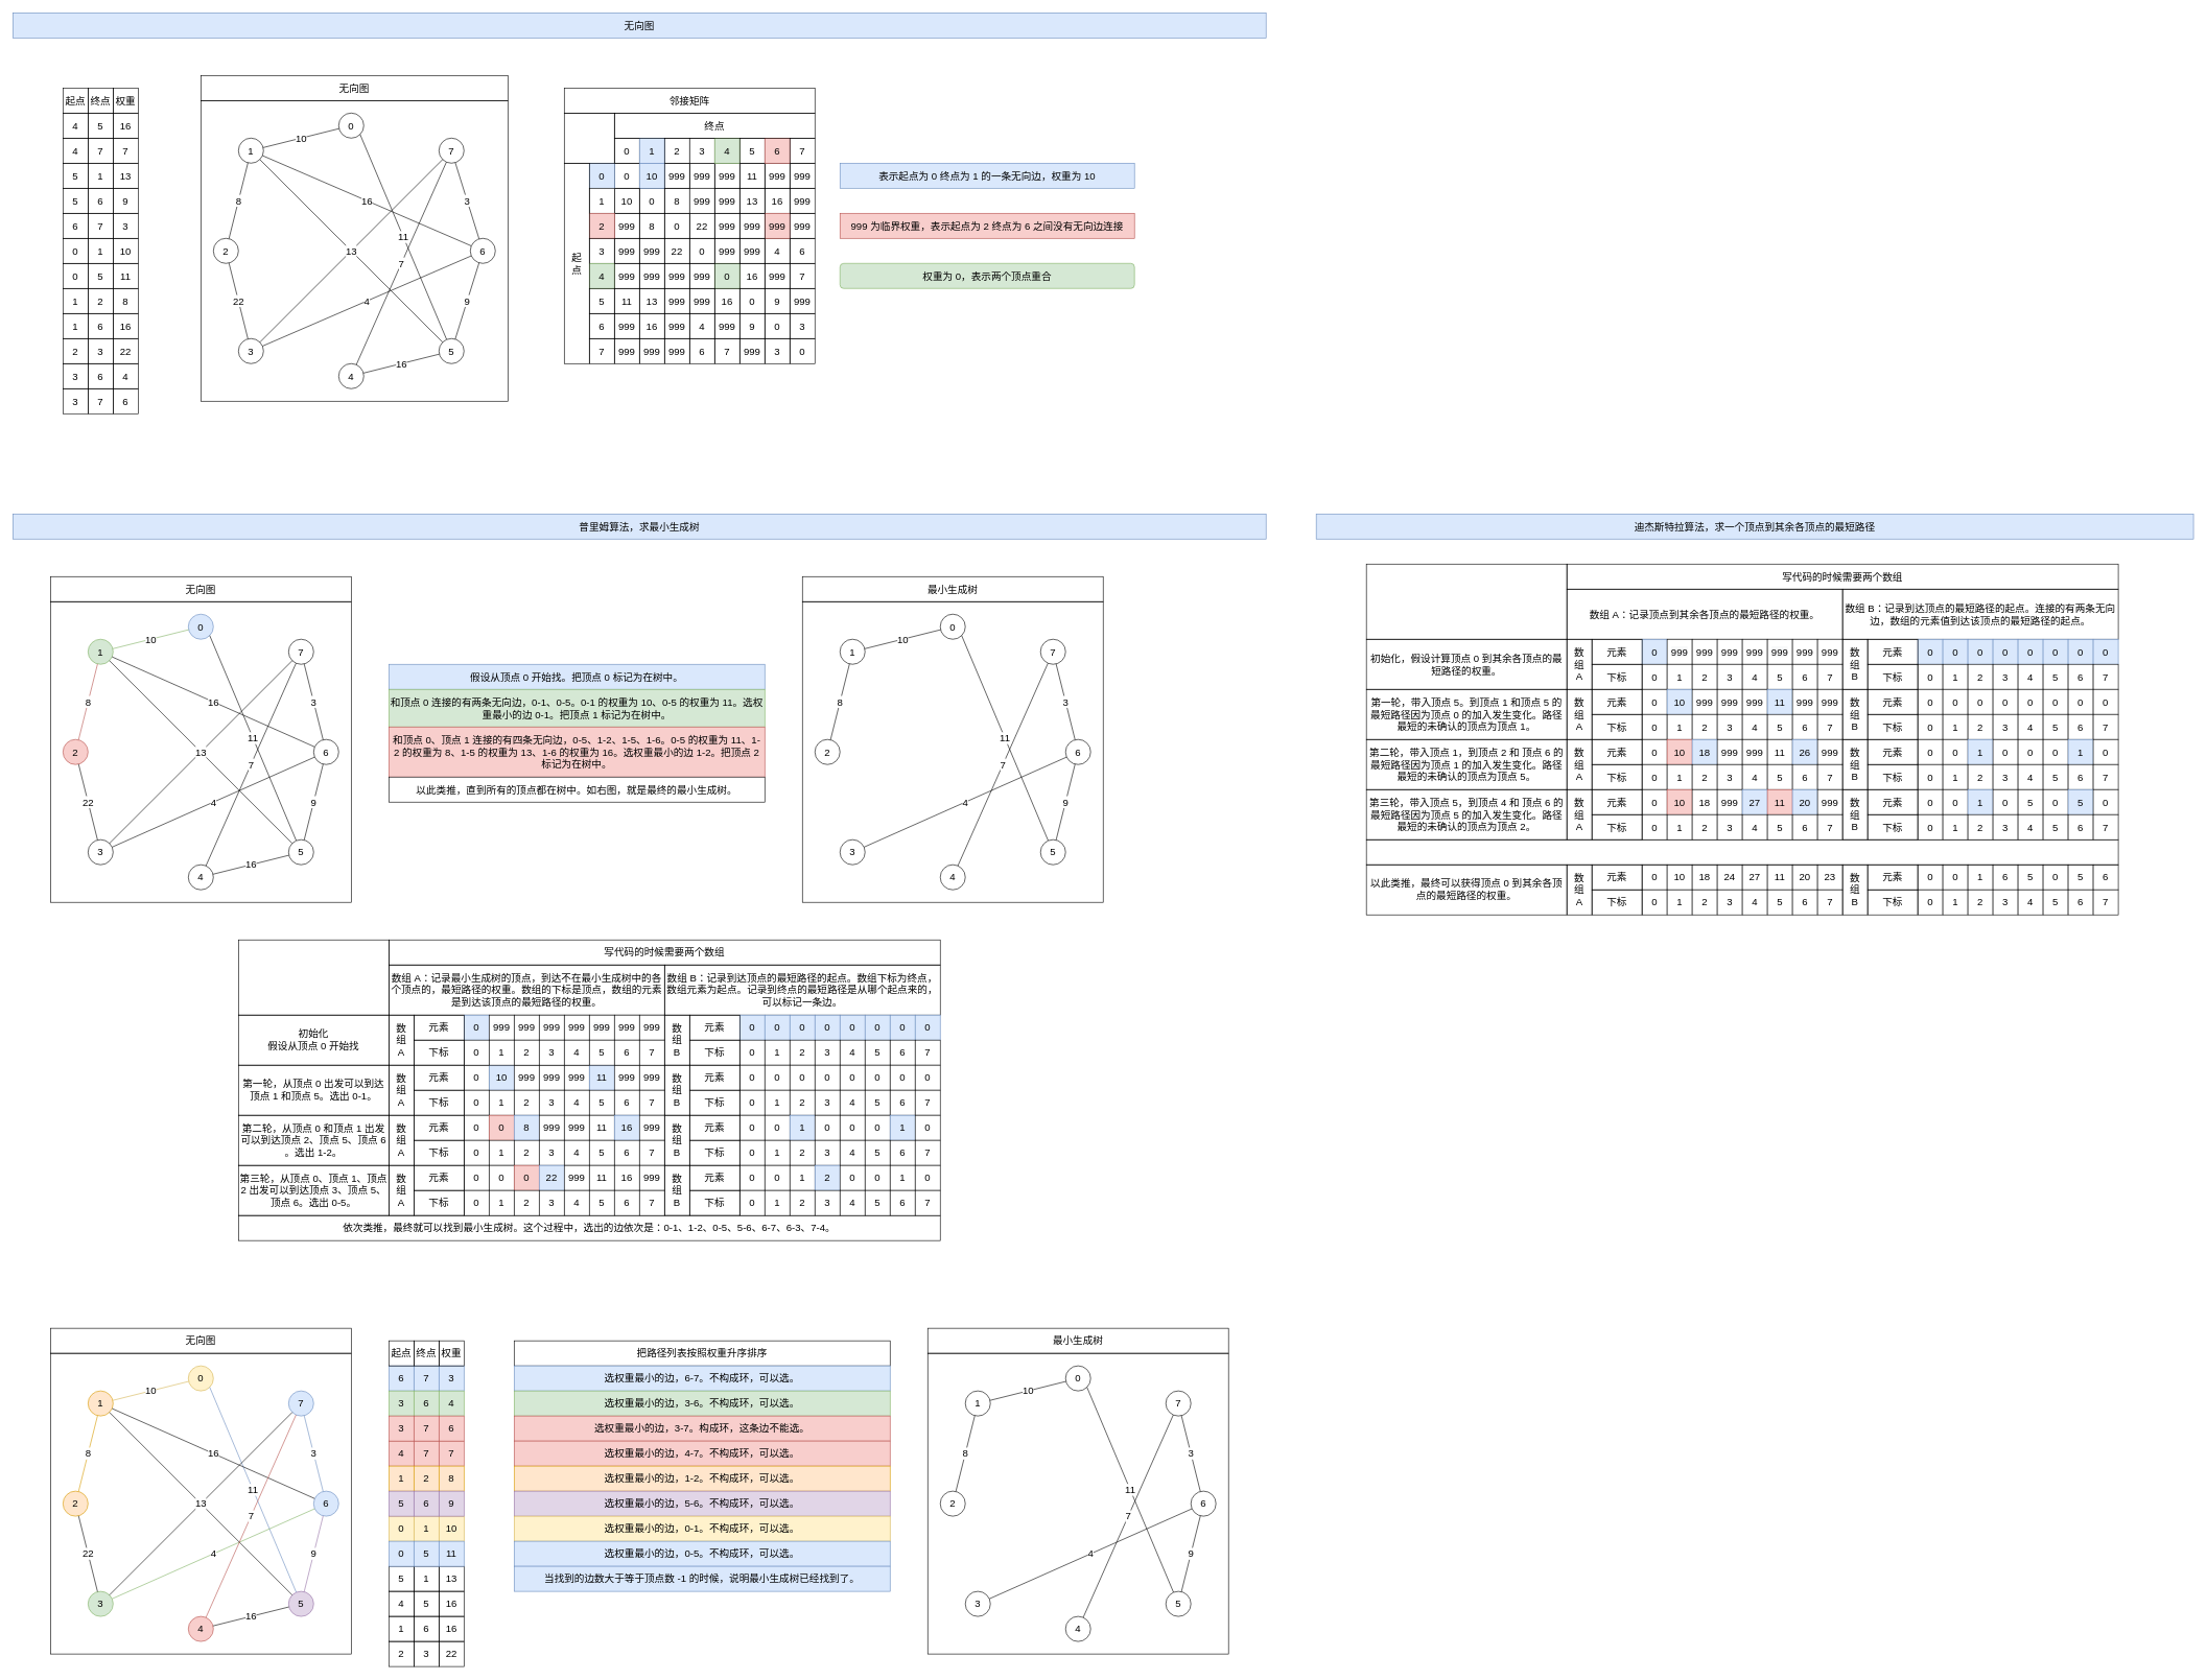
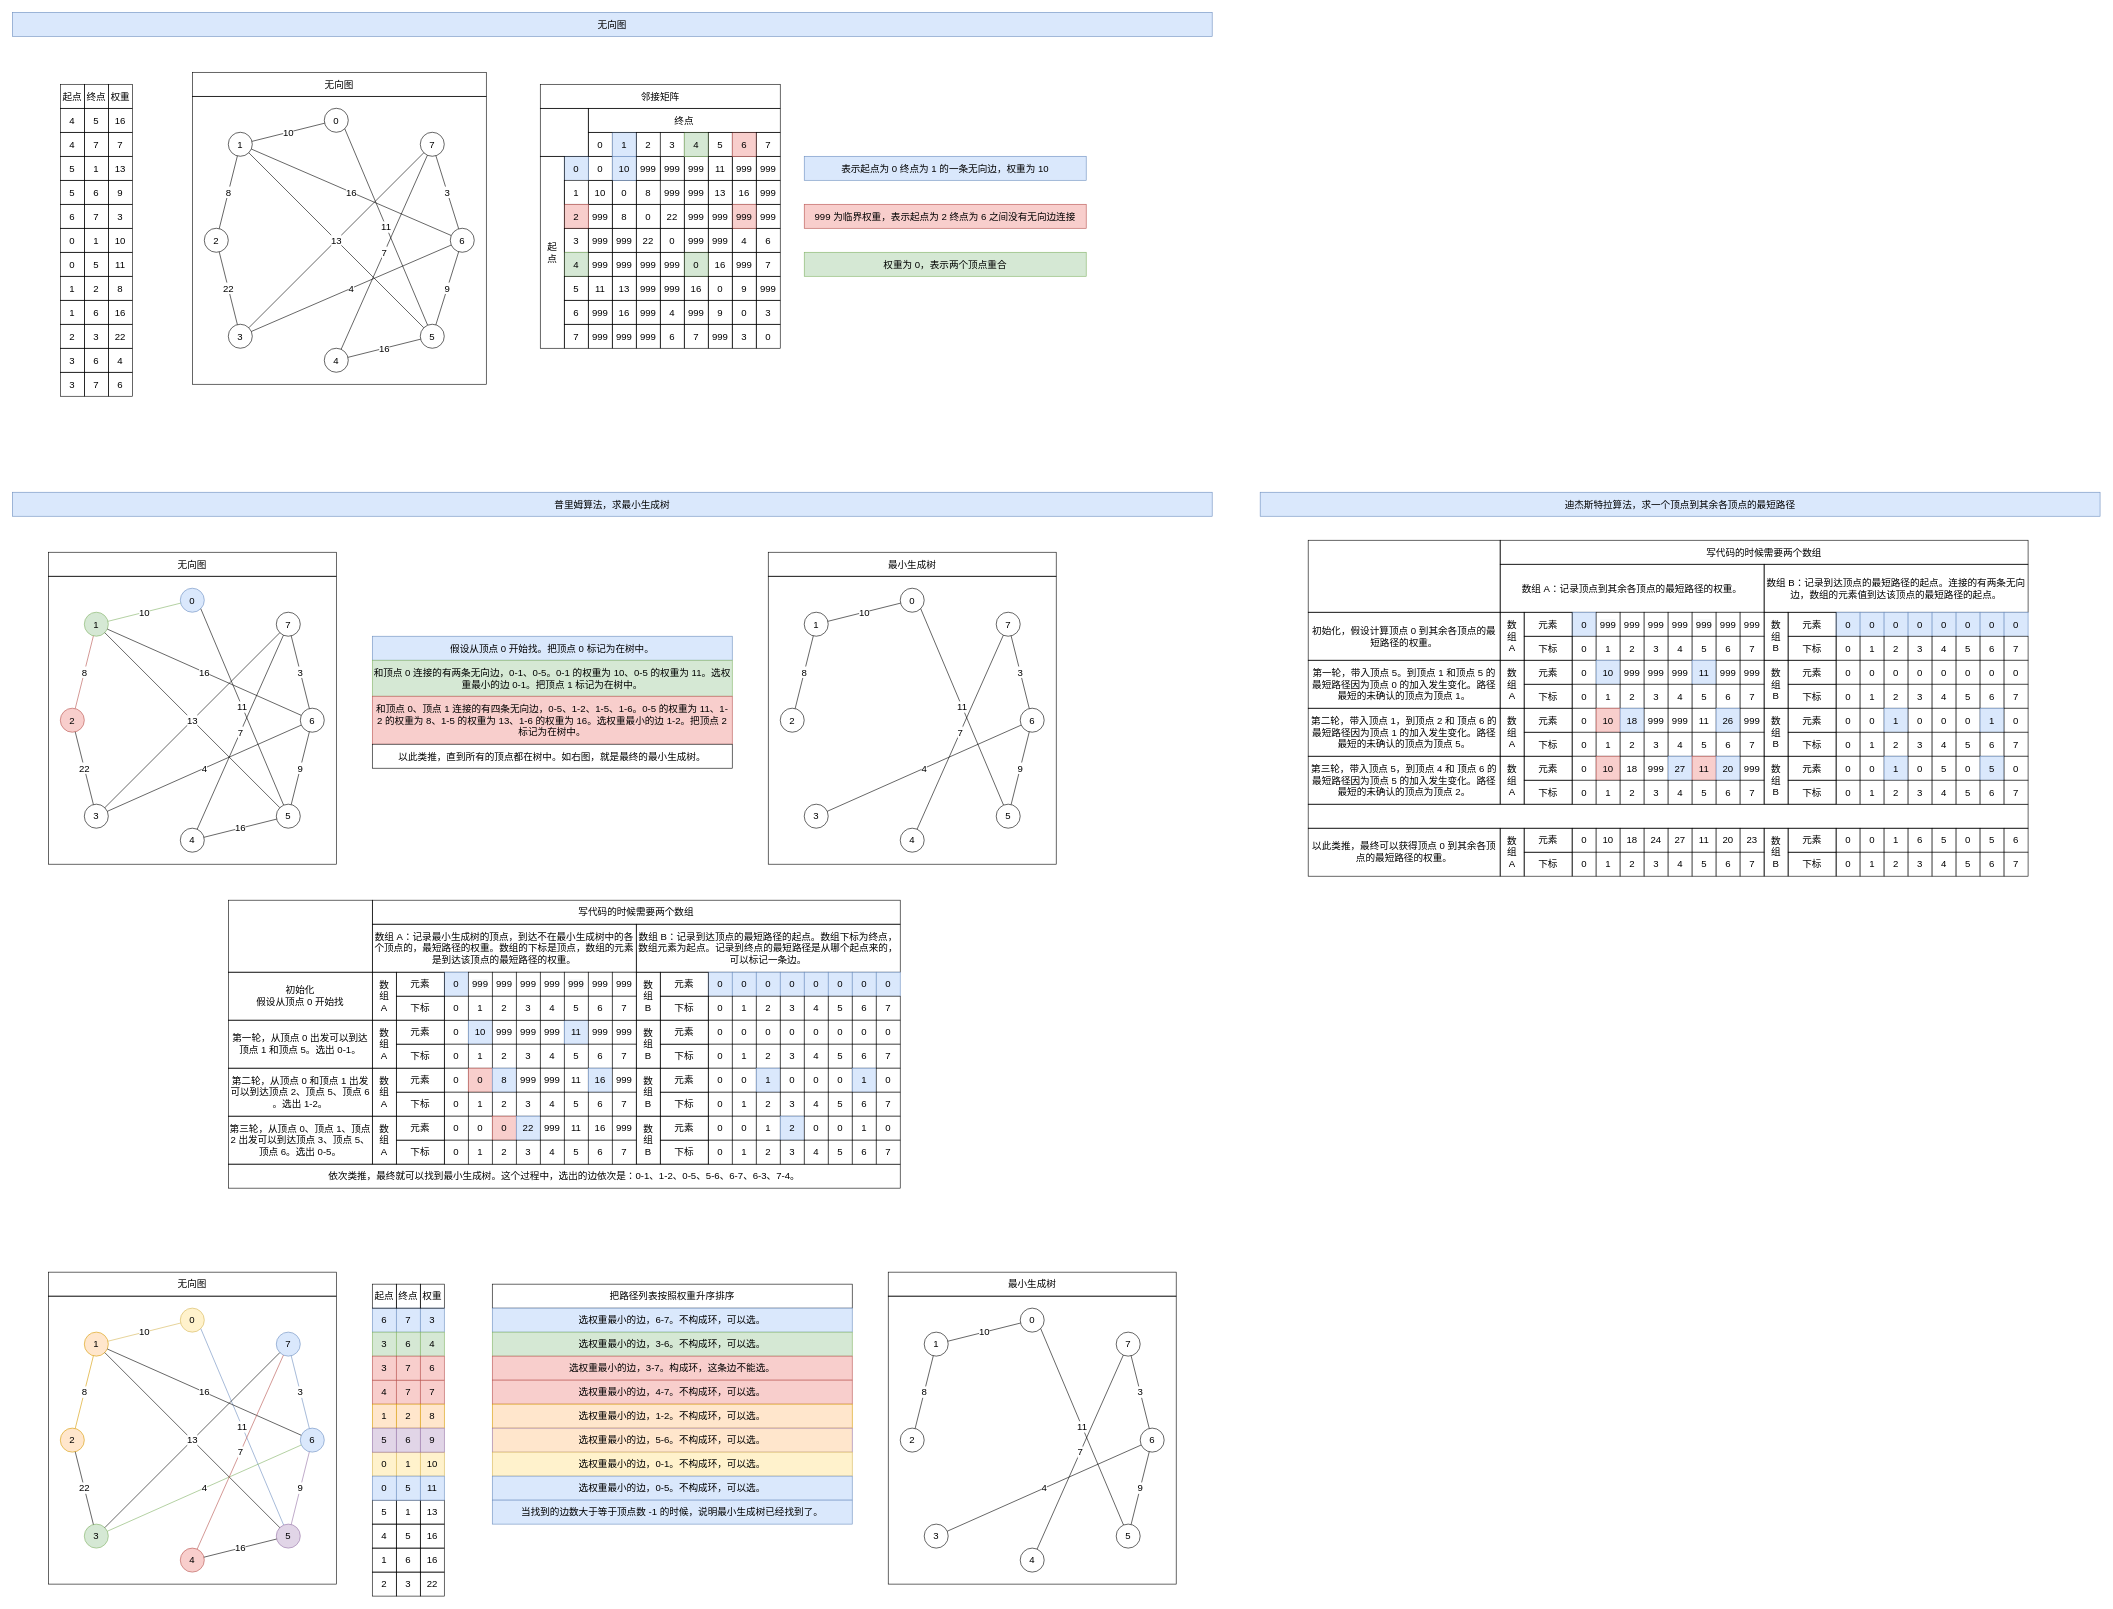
- <mxCell id="151" value="权重为 0，表示两个顶点重合" style="whiteSpace=wrap;html=1;sketch=0;fontSize=16;fillColor=#d5e8d4;strokeColor=#82b366;rounded=1;" parent="1" vertex="1"><mxGeometry x="1340" y="420" width="470" height="40" as="geometry" /></mxCell>
+ <mxCell id="151" value="权重为 0，表示两个顶点重合" style="rounded=0;whiteSpace=wrap;html=1;sketch=0;fontSize=16;fillColor=#d5e8d4;strokeColor=#82b366;" parent="1" vertex="1"><mxGeometry x="1340" y="420" width="470" height="40" as="geometry" /></mxCell>
- <mxCell id="423" value="选权重最小的边，5-6。不构成环，可以选。" style="whiteSpace=wrap;html=1;rounded=0;fontFamily=Helvetica;fontSize=16;strokeColor=#9673a6;fillColor=#e1d5e7;" parent="1" vertex="1"><mxGeometry x="820" y="2380" width="600" height="40" as="geometry" /></mxCell>
+ <mxCell id="423" value="选权重最小的边，5-6。不构成环，可以选。" style="whiteSpace=wrap;html=1;rounded=0;fontFamily=Helvetica;fontSize=16;strokeColor=#9673a6;fillColor=#ffe6cc;" parent="1" vertex="1"><mxGeometry x="820" y="2380" width="600" height="40" as="geometry" /></mxCell>
